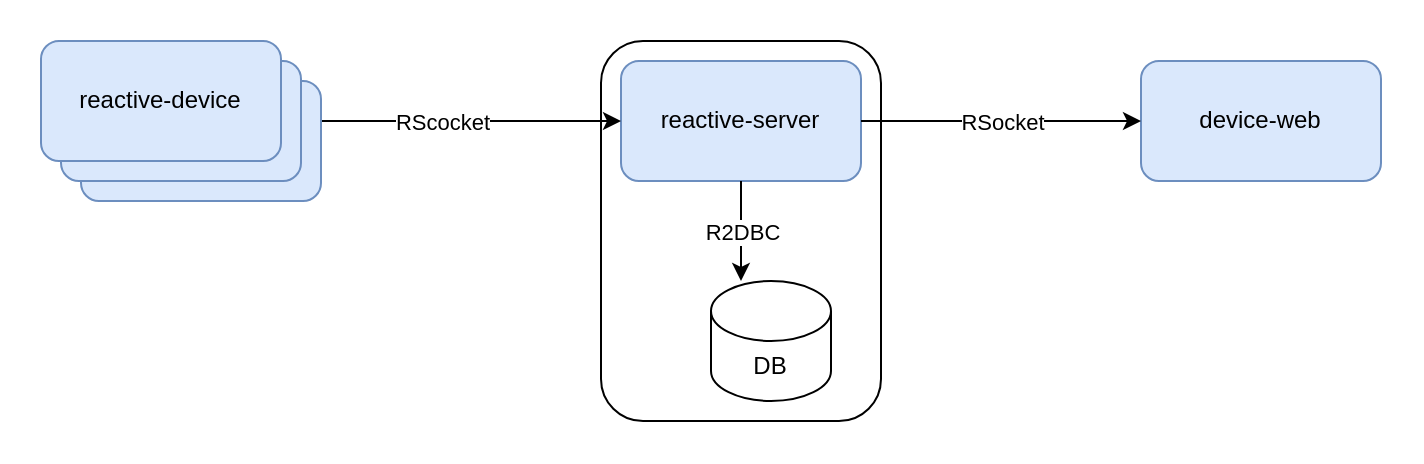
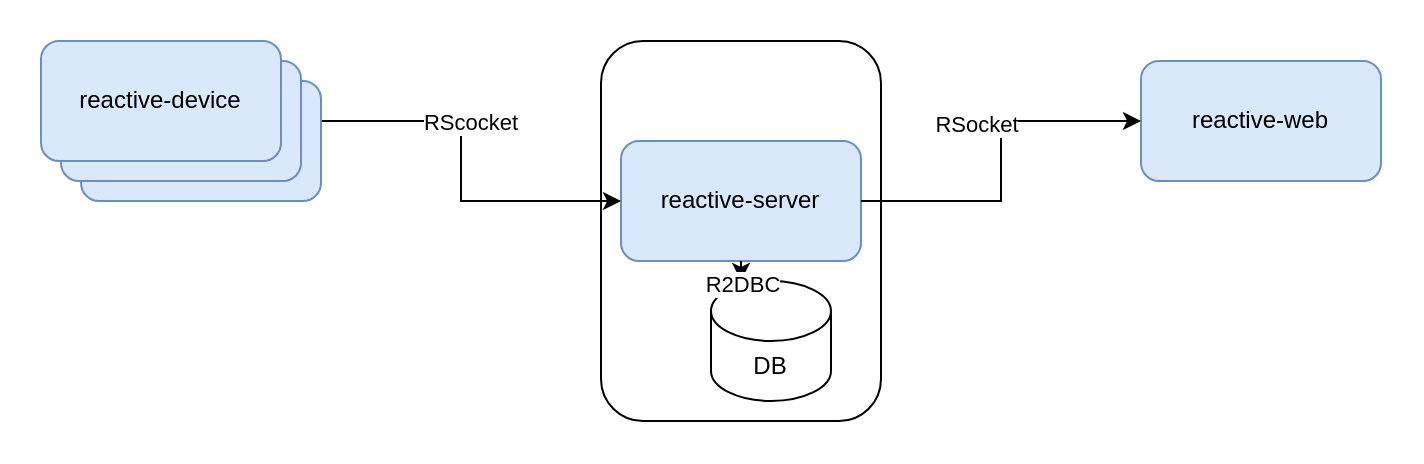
- <mxCell id="4" value="reactive-server" style="rounded=1;whiteSpace=wrap;html=1;fillColor=#dae8fc;strokeColor=#6c8ebf;" vertex="1" parent="2"><mxGeometry x="10" y="10" width="120" height="60" as="geometry" /></mxCell>
+ <mxCell id="4" value="reactive-server" style="rounded=1;whiteSpace=wrap;html=1;fillColor=#dae8fc;strokeColor=#6c8ebf;" vertex="1" parent="2"><mxGeometry x="10" y="50" width="120" height="60" as="geometry" /></mxCell>
- <mxCell id="8" value="device-web" style="rounded=1;whiteSpace=wrap;html=1;fillColor=#dae8fc;strokeColor=#6c8ebf;" vertex="1" parent="1"><mxGeometry x="570" y="30" width="120" height="60" as="geometry" /></mxCell>
+ <mxCell id="8" value="reactive-web" style="rounded=1;whiteSpace=wrap;html=1;fillColor=#dae8fc;strokeColor=#6c8ebf;" vertex="1" parent="1"><mxGeometry x="570" y="30" width="120" height="60" as="geometry" /></mxCell>
